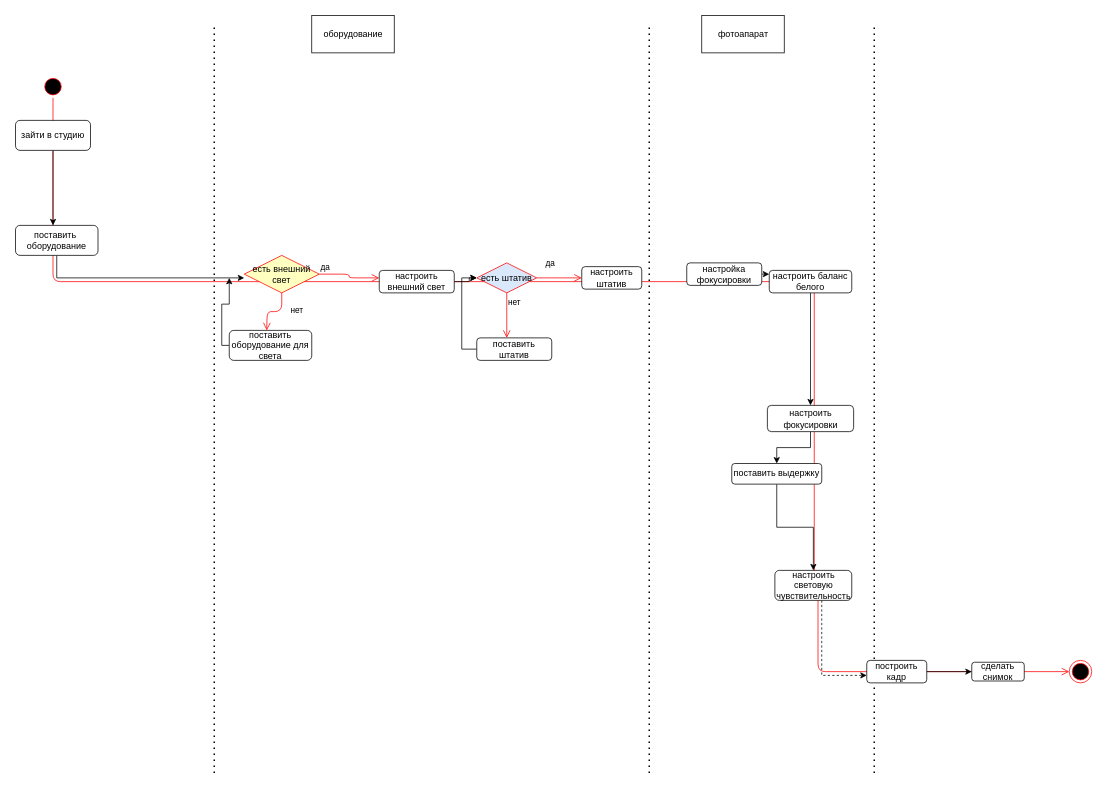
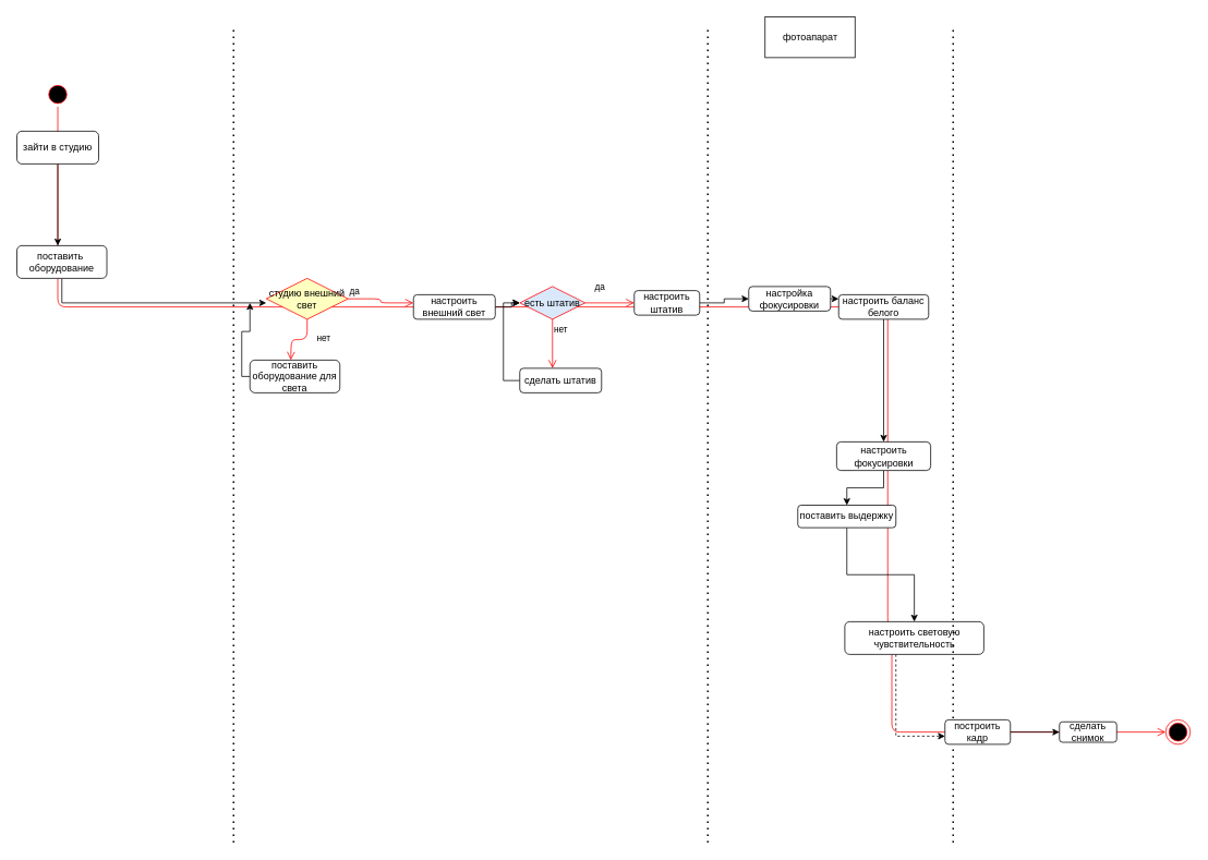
- <mxCell id="3" value="оборудование" style="html=1;" vertex="1" parent="1"><mxGeometry x="415" y="20" width="110" height="50" as="geometry" /></mxCell>
- <mxCell id="13" value="есть внешний свет" style="rhombus;whiteSpace=wrap;html=1;fillColor=#ffffc0;strokeColor=#ff0000;" vertex="1" parent="1"><mxGeometry x="325" y="340" width="100" height="50" as="geometry" /></mxCell>
+ <mxCell id="13" value="студию внешний свет" style="rhombus;whiteSpace=wrap;html=1;fillColor=#ffffc0;strokeColor=#ff0000;" vertex="1" parent="1"><mxGeometry x="325" y="340" width="100" height="50" as="geometry" /></mxCell>
+ <mxCell id="25" value="" style="edgeStyle=orthogonalEdgeStyle;rounded=0;orthogonalLoop=1;jettySize=auto;html=1;" edge="1" parent="1" source="26" target="28"><mxGeometry relative="1" as="geometry" /></mxCell>
- <mxCell id="24" value="поставить штатив" style="rounded=1;whiteSpace=wrap;html=1;" vertex="1" parent="1"><mxGeometry x="635" y="450" width="100" height="30" as="geometry" /></mxCell>
+ <mxCell id="24" value="сделать штатив" style="rounded=1;whiteSpace=wrap;html=1;" vertex="1" parent="1"><mxGeometry x="635" y="450" width="100" height="30" as="geometry" /></mxCell>
- <mxCell id="36" value="настроить световую чувствительность" style="whiteSpace=wrap;html=1;rounded=1;" vertex="1" parent="1"><mxGeometry x="1032.5" y="760" width="102.5" height="40" as="geometry" /></mxCell>
+ <mxCell id="36" value="настроить световую чувствительность" style="whiteSpace=wrap;html=1;rounded=1;" vertex="1" parent="1"><mxGeometry x="1032.5" y="760" width="170" height="40" as="geometry" /></mxCell>
